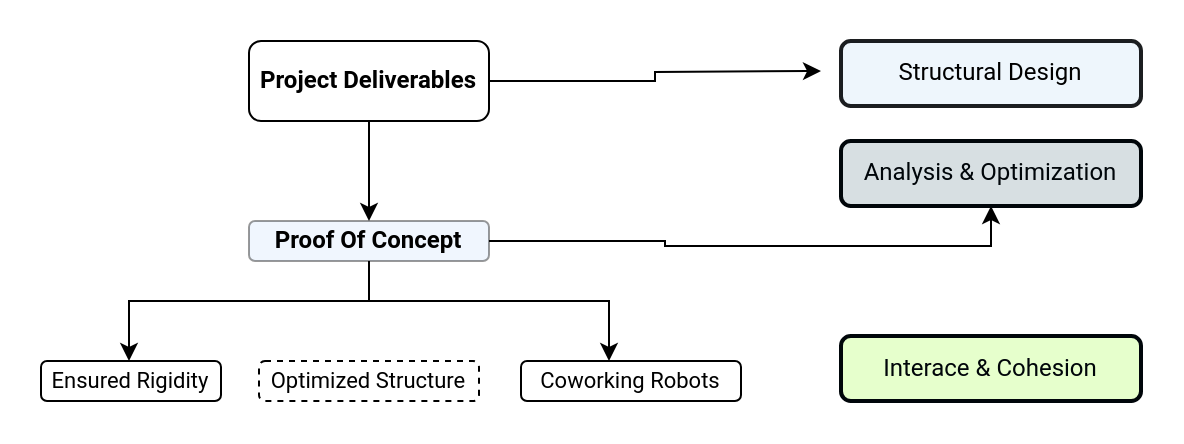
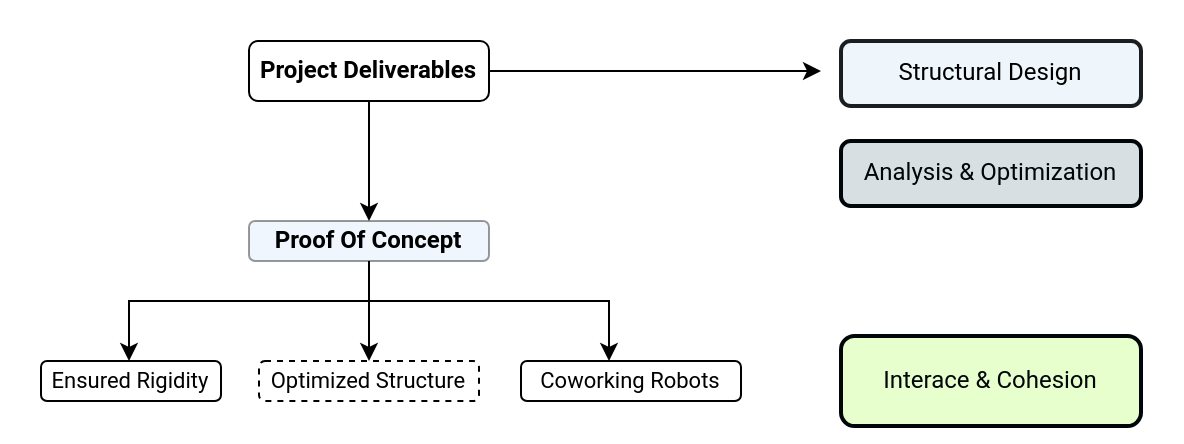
- <mxCell id="4" value="&lt;p&gt;&lt;font data-font-src=&quot;https://fonts.googleapis.com/css?family=Roboto&quot; face=&quot;Roboto&quot;&gt;&lt;b&gt;Project Deliverables&lt;/b&gt;&lt;/font&gt;&lt;/p&gt;" style="rounded=1;whiteSpace=wrap;html=1;" vertex="1" parent="1"><mxGeometry x="124" y="20" width="120" height="40" as="geometry" /></mxCell>
+ <mxCell id="4" value="&lt;p&gt;&lt;font data-font-src=&quot;https://fonts.googleapis.com/css?family=Roboto&quot; face=&quot;Roboto&quot;&gt;&lt;b&gt;Project Deliverables&lt;/b&gt;&lt;/font&gt;&lt;/p&gt;" style="rounded=1;whiteSpace=wrap;html=1;" vertex="1" parent="1"><mxGeometry x="124" y="20" width="120" height="30" as="geometry" /></mxCell>
- <mxCell id="7" style="edgeStyle=orthogonalEdgeStyle;rounded=0;orthogonalLoop=1;jettySize=auto;html=1;" edge="1" parent="1" source="8" target="13"><mxGeometry relative="1" as="geometry" /></mxCell>
+ <mxCell id="7" style="edgeStyle=orthogonalEdgeStyle;rounded=0;orthogonalLoop=1;jettySize=auto;html=1;entryX=0.5;entryY=0;entryDx=0;entryDy=0;" edge="1" parent="1" source="8" target="10"><mxGeometry relative="1" as="geometry" /></mxCell>
- <mxCell id="14" value="&lt;font data-font-src=&quot;https://fonts.googleapis.com/css?family=Roboto&quot; face=&quot;Roboto&quot; color=&quot;#00060a&quot;&gt;Interace &amp;amp; Cohesion&lt;/font&gt;" style="rounded=1;whiteSpace=wrap;html=1;strokeWidth=2;fillColor=#E6FFCC;fontColor=#ffffff;strokeColor=#00060A;" vertex="1" parent="1"><mxGeometry x="420" y="167.5" width="150" height="32.5" as="geometry" /></mxCell>
+ <mxCell id="14" value="&lt;font data-font-src=&quot;https://fonts.googleapis.com/css?family=Roboto&quot; face=&quot;Roboto&quot; color=&quot;#00060a&quot;&gt;Interace &amp;amp; Cohesion&lt;/font&gt;" style="rounded=1;whiteSpace=wrap;html=1;strokeWidth=2;fillColor=#E6FFCC;fontColor=#ffffff;strokeColor=#00060A;" vertex="1" parent="1"><mxGeometry x="420" y="167.5" width="150" height="45" as="geometry" /></mxCell>
